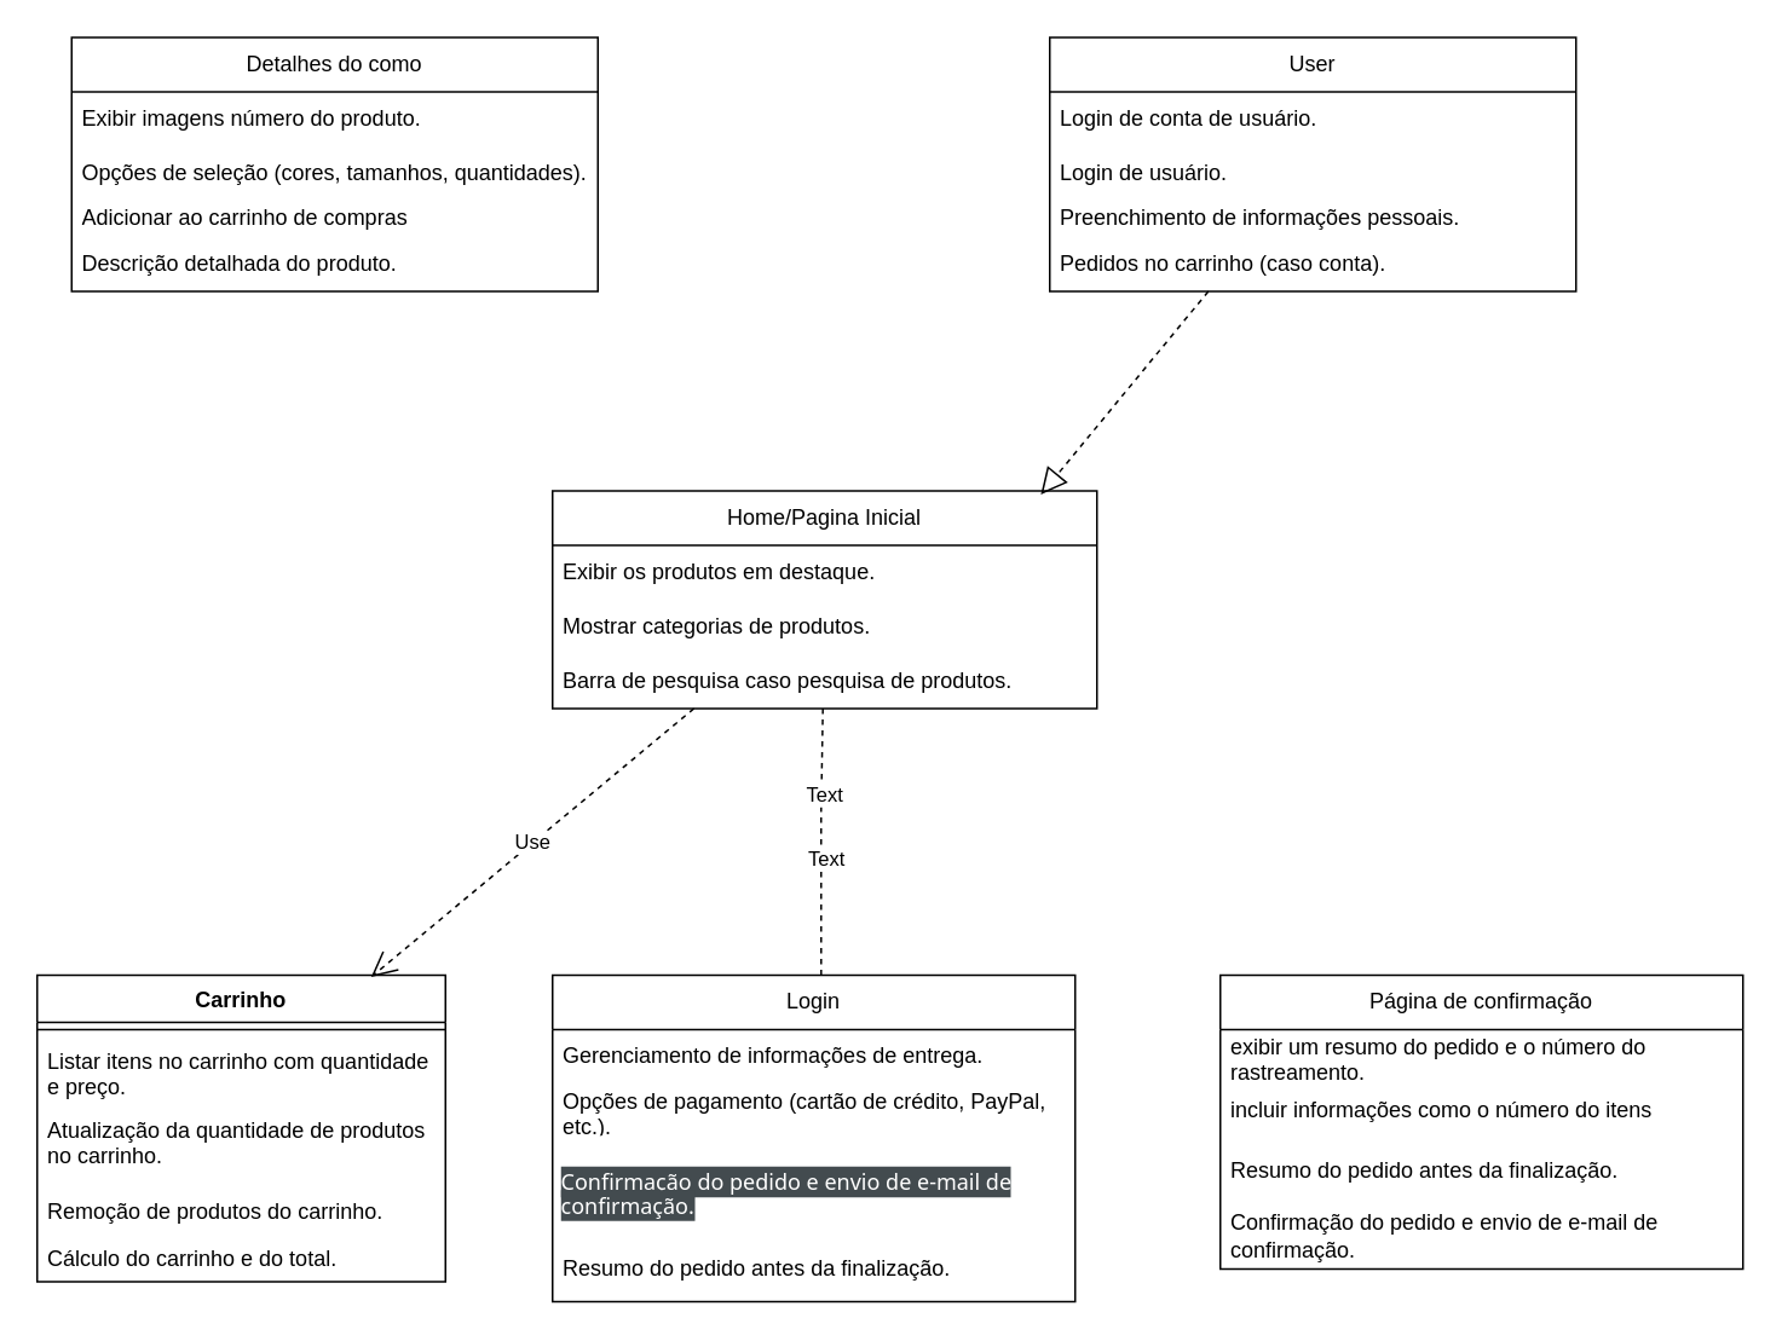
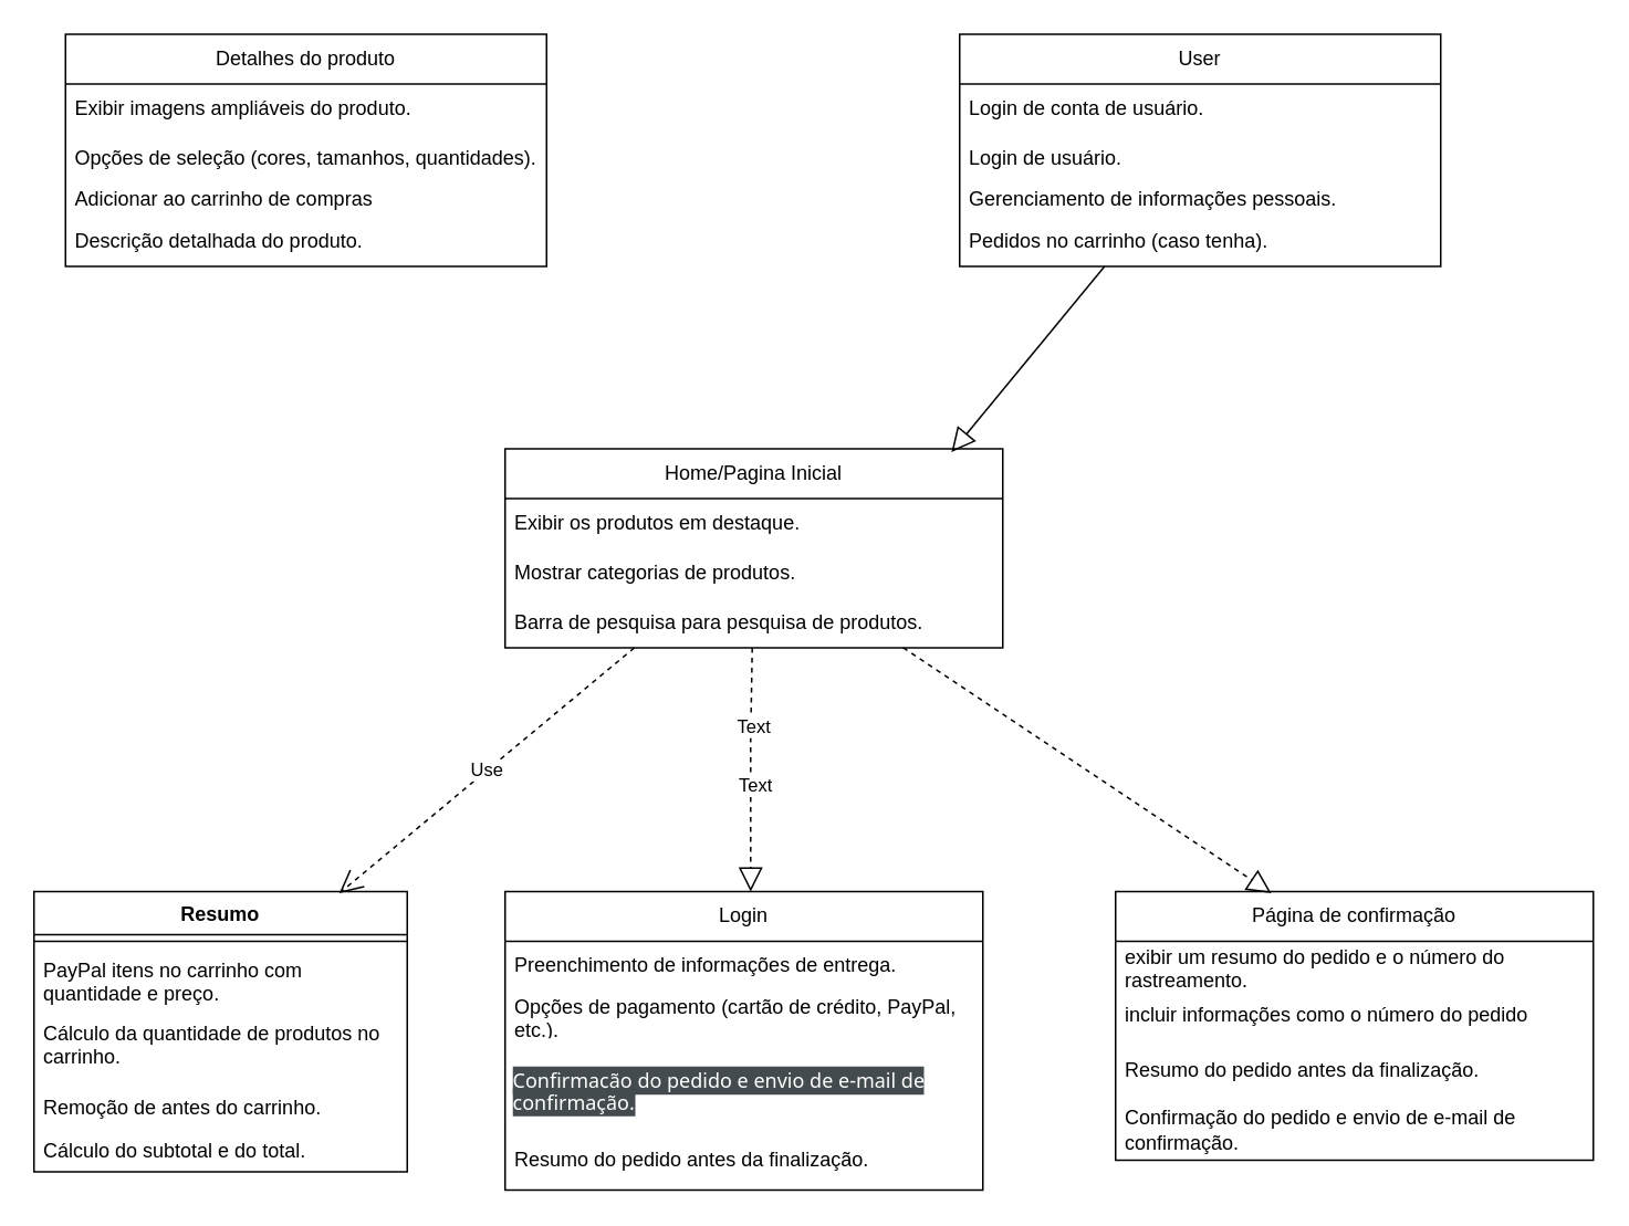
- <mxCell id="6" value="Detalhes do como" style="swimlane;fontStyle=0;childLayout=stackLayout;horizontal=1;startSize=30;horizontalStack=0;resizeParent=1;resizeParentMax=0;resizeLast=0;collapsible=1;marginBottom=0;whiteSpace=wrap;html=1;" parent="1" vertex="1"><mxGeometry x="39" y="20" width="290" height="140" as="geometry" /></mxCell>
+ <mxCell id="6" value="Detalhes do produto" style="swimlane;fontStyle=0;childLayout=stackLayout;horizontal=1;startSize=30;horizontalStack=0;resizeParent=1;resizeParentMax=0;resizeLast=0;collapsible=1;marginBottom=0;whiteSpace=wrap;html=1;" parent="1" vertex="1"><mxGeometry x="39" y="20" width="290" height="140" as="geometry" /></mxCell>
- <mxCell id="7" value="Exibir imagens número do produto." style="text;strokeColor=none;fillColor=none;align=left;verticalAlign=middle;spacingLeft=4;spacingRight=4;overflow=hidden;points=[[0,0.5],[1,0.5]];portConstraint=eastwest;rotatable=0;whiteSpace=wrap;html=1;" parent="6" vertex="1"><mxGeometry y="30" width="290" height="30" as="geometry" /></mxCell>
+ <mxCell id="7" value="Exibir imagens ampliáveis do produto." style="text;strokeColor=none;fillColor=none;align=left;verticalAlign=middle;spacingLeft=4;spacingRight=4;overflow=hidden;points=[[0,0.5],[1,0.5]];portConstraint=eastwest;rotatable=0;whiteSpace=wrap;html=1;" parent="6" vertex="1"><mxGeometry y="30" width="290" height="30" as="geometry" /></mxCell>
- <mxCell id="14" value="Preenchimento de informações pessoais." style="text;strokeColor=none;fillColor=none;align=left;verticalAlign=middle;spacingLeft=4;spacingRight=4;overflow=hidden;points=[[0,0.5],[1,0.5]];portConstraint=eastwest;rotatable=0;whiteSpace=wrap;html=1;" parent="11" vertex="1"><mxGeometry y="90" width="290" height="20" as="geometry" /></mxCell>
+ <mxCell id="14" value="Gerenciamento de informações pessoais." style="text;strokeColor=none;fillColor=none;align=left;verticalAlign=middle;spacingLeft=4;spacingRight=4;overflow=hidden;points=[[0,0.5],[1,0.5]];portConstraint=eastwest;rotatable=0;whiteSpace=wrap;html=1;" parent="11" vertex="1"><mxGeometry y="90" width="290" height="20" as="geometry" /></mxCell>
- <mxCell id="15" value="Pedidos no carrinho (caso conta)." style="text;strokeColor=none;fillColor=none;align=left;verticalAlign=middle;spacingLeft=4;spacingRight=4;overflow=hidden;points=[[0,0.5],[1,0.5]];portConstraint=eastwest;rotatable=0;whiteSpace=wrap;html=1;" parent="11" vertex="1"><mxGeometry y="110" width="290" height="30" as="geometry" /></mxCell>
+ <mxCell id="15" value="Pedidos no carrinho (caso tenha)." style="text;strokeColor=none;fillColor=none;align=left;verticalAlign=middle;spacingLeft=4;spacingRight=4;overflow=hidden;points=[[0,0.5],[1,0.5]];portConstraint=eastwest;rotatable=0;whiteSpace=wrap;html=1;" parent="11" vertex="1"><mxGeometry y="110" width="290" height="30" as="geometry" /></mxCell>
- <mxCell id="16" value="" style="endArrow=block;dashed=1;endFill=0;endSize=12;html=1;rounded=0;entryX=0.897;entryY=0.017;entryDx=0;entryDy=0;entryPerimeter=0;" parent="1" source="11" target="2" edge="1"><mxGeometry width="160" relative="1" as="geometry"><mxPoint x="551" y="195" as="sourcePoint" /><mxPoint x="711" y="195" as="targetPoint" /></mxGeometry></mxCell>
+ <mxCell id="16" value="" style="endArrow=block;dashed=0;endFill=0;endSize=12;html=1;rounded=0;entryX=0.897;entryY=0.017;entryDx=0;entryDy=0;entryPerimeter=0;" parent="1" source="11" target="2" edge="1"><mxGeometry width="160" relative="1" as="geometry"><mxPoint x="551" y="195" as="sourcePoint" /><mxPoint x="711" y="195" as="targetPoint" /></mxGeometry></mxCell>
- <mxCell id="5" value="Barra de pesquisa caso pesquisa de produtos." style="text;strokeColor=none;fillColor=none;align=left;verticalAlign=middle;spacingLeft=4;spacingRight=4;overflow=hidden;points=[[0,0.5],[1,0.5]];portConstraint=eastwest;rotatable=0;whiteSpace=wrap;html=1;" parent="2" vertex="1"><mxGeometry y="90" width="300" height="30" as="geometry" /></mxCell>
+ <mxCell id="5" value="Barra de pesquisa para pesquisa de produtos." style="text;strokeColor=none;fillColor=none;align=left;verticalAlign=middle;spacingLeft=4;spacingRight=4;overflow=hidden;points=[[0,0.5],[1,0.5]];portConstraint=eastwest;rotatable=0;whiteSpace=wrap;html=1;" parent="2" vertex="1"><mxGeometry y="90" width="300" height="30" as="geometry" /></mxCell>
+ <mxCell id="37" value="" style="endArrow=block;dashed=1;endFill=0;endSize=12;html=1;rounded=0;entryX=0.326;entryY=0.006;entryDx=0;entryDy=0;entryPerimeter=0;" parent="1" source="2" target="32" edge="1"><mxGeometry width="160" relative="1" as="geometry"><mxPoint x="569" y="429" as="sourcePoint" /><mxPoint x="729" y="429" as="targetPoint" /><Array as="points" /></mxGeometry></mxCell>
- <mxCell id="22" value="" style="endArrow=none;dashed=1;endFill=0;endSize=12;html=1;rounded=0;entryX=0.514;entryY=0;entryDx=0;entryDy=0;entryPerimeter=0;" parent="1" source="2" target="17" edge="1"><mxGeometry width="160" relative="1" as="geometry"><mxPoint x="209" y="411" as="sourcePoint" /><mxPoint x="182" y="528" as="targetPoint" /><Array as="points"><mxPoint x="452" y="447" /></Array></mxGeometry></mxCell>
+ <mxCell id="22" value="" style="endArrow=block;dashed=1;endFill=0;endSize=12;html=1;rounded=0;entryX=0.514;entryY=0;entryDx=0;entryDy=0;entryPerimeter=0;" parent="1" source="2" target="17" edge="1"><mxGeometry width="160" relative="1" as="geometry"><mxPoint x="209" y="411" as="sourcePoint" /><mxPoint x="182" y="528" as="targetPoint" /><Array as="points"><mxPoint x="452" y="447" /></Array></mxGeometry></mxCell>
- <mxCell id="25" value="Carrinho" style="swimlane;fontStyle=1;align=center;verticalAlign=top;childLayout=stackLayout;horizontal=1;startSize=26;horizontalStack=0;resizeParent=1;resizeParentMax=0;resizeLast=0;collapsible=1;marginBottom=0;whiteSpace=wrap;html=1;" parent="1" vertex="1"><mxGeometry x="20" y="537" width="225" height="169" as="geometry" /></mxCell>
+ <mxCell id="25" value="Resumo" style="swimlane;fontStyle=1;align=center;verticalAlign=top;childLayout=stackLayout;horizontal=1;startSize=26;horizontalStack=0;resizeParent=1;resizeParentMax=0;resizeLast=0;collapsible=1;marginBottom=0;whiteSpace=wrap;html=1;" parent="1" vertex="1"><mxGeometry x="20" y="537" width="225" height="169" as="geometry" /></mxCell>
- <mxCell id="18" value="Gerenciamento de informações de entrega." style="text;strokeColor=none;fillColor=none;align=left;verticalAlign=middle;spacingLeft=4;spacingRight=4;overflow=hidden;points=[[0,0.5],[1,0.5]];portConstraint=eastwest;rotatable=0;whiteSpace=wrap;html=1;" parent="17" vertex="1"><mxGeometry y="30" width="288" height="30" as="geometry" /></mxCell>
+ <mxCell id="18" value="Preenchimento de informações de entrega." style="text;strokeColor=none;fillColor=none;align=left;verticalAlign=middle;spacingLeft=4;spacingRight=4;overflow=hidden;points=[[0,0.5],[1,0.5]];portConstraint=eastwest;rotatable=0;whiteSpace=wrap;html=1;" parent="17" vertex="1"><mxGeometry y="30" width="288" height="30" as="geometry" /></mxCell>
- <mxCell id="27" value="Listar itens no carrinho com quantidade e preço." style="text;strokeColor=none;fillColor=none;align=left;verticalAlign=top;spacingLeft=4;spacingRight=4;overflow=hidden;rotatable=0;points=[[0,0.5],[1,0.5]];portConstraint=eastwest;whiteSpace=wrap;html=1;" parent="25" vertex="1"><mxGeometry y="34" width="225" height="38" as="geometry" /></mxCell>
+ <mxCell id="27" value="PayPal itens no carrinho com quantidade e preço." style="text;strokeColor=none;fillColor=none;align=left;verticalAlign=top;spacingLeft=4;spacingRight=4;overflow=hidden;rotatable=0;points=[[0,0.5],[1,0.5]];portConstraint=eastwest;whiteSpace=wrap;html=1;" parent="25" vertex="1"><mxGeometry y="34" width="225" height="38" as="geometry" /></mxCell>
- <mxCell id="34" value="incluir informações como o número do itens" style="text;strokeColor=none;fillColor=none;align=left;verticalAlign=middle;spacingLeft=4;spacingRight=4;overflow=hidden;points=[[0,0.5],[1,0.5]];portConstraint=eastwest;rotatable=0;whiteSpace=wrap;html=1;" parent="32" vertex="1"><mxGeometry y="60" width="288" height="30" as="geometry" /></mxCell>
+ <mxCell id="34" value="incluir informações como o número do pedido" style="text;strokeColor=none;fillColor=none;align=left;verticalAlign=middle;spacingLeft=4;spacingRight=4;overflow=hidden;points=[[0,0.5],[1,0.5]];portConstraint=eastwest;rotatable=0;whiteSpace=wrap;html=1;" parent="32" vertex="1"><mxGeometry y="60" width="288" height="30" as="geometry" /></mxCell>
- <mxCell id="28" value="Atualização da quantidade de produtos no carrinho." style="text;strokeColor=none;fillColor=none;align=left;verticalAlign=top;spacingLeft=4;spacingRight=4;overflow=hidden;rotatable=0;points=[[0,0.5],[1,0.5]];portConstraint=eastwest;whiteSpace=wrap;html=1;" parent="25" vertex="1"><mxGeometry y="72" width="225" height="45" as="geometry" /></mxCell>
+ <mxCell id="28" value="Cálculo da quantidade de produtos no carrinho." style="text;strokeColor=none;fillColor=none;align=left;verticalAlign=top;spacingLeft=4;spacingRight=4;overflow=hidden;rotatable=0;points=[[0,0.5],[1,0.5]];portConstraint=eastwest;whiteSpace=wrap;html=1;" parent="25" vertex="1"><mxGeometry y="72" width="225" height="45" as="geometry" /></mxCell>
- <mxCell id="29" value="Remoção de produtos do carrinho." style="text;strokeColor=none;fillColor=none;align=left;verticalAlign=top;spacingLeft=4;spacingRight=4;overflow=hidden;rotatable=0;points=[[0,0.5],[1,0.5]];portConstraint=eastwest;whiteSpace=wrap;html=1;" parent="25" vertex="1"><mxGeometry y="117" width="225" height="26" as="geometry" /></mxCell>
+ <mxCell id="29" value="Remoção de antes do carrinho." style="text;strokeColor=none;fillColor=none;align=left;verticalAlign=top;spacingLeft=4;spacingRight=4;overflow=hidden;rotatable=0;points=[[0,0.5],[1,0.5]];portConstraint=eastwest;whiteSpace=wrap;html=1;" parent="25" vertex="1"><mxGeometry y="117" width="225" height="26" as="geometry" /></mxCell>
- <mxCell id="30" value="Cálculo do carrinho e do total." style="text;strokeColor=none;fillColor=none;align=left;verticalAlign=top;spacingLeft=4;spacingRight=4;overflow=hidden;rotatable=0;points=[[0,0.5],[1,0.5]];portConstraint=eastwest;whiteSpace=wrap;html=1;" parent="25" vertex="1"><mxGeometry y="143" width="225" height="26" as="geometry" /></mxCell>
+ <mxCell id="30" value="Cálculo do subtotal e do total." style="text;strokeColor=none;fillColor=none;align=left;verticalAlign=top;spacingLeft=4;spacingRight=4;overflow=hidden;rotatable=0;points=[[0,0.5],[1,0.5]];portConstraint=eastwest;whiteSpace=wrap;html=1;" parent="25" vertex="1"><mxGeometry y="143" width="225" height="26" as="geometry" /></mxCell>
